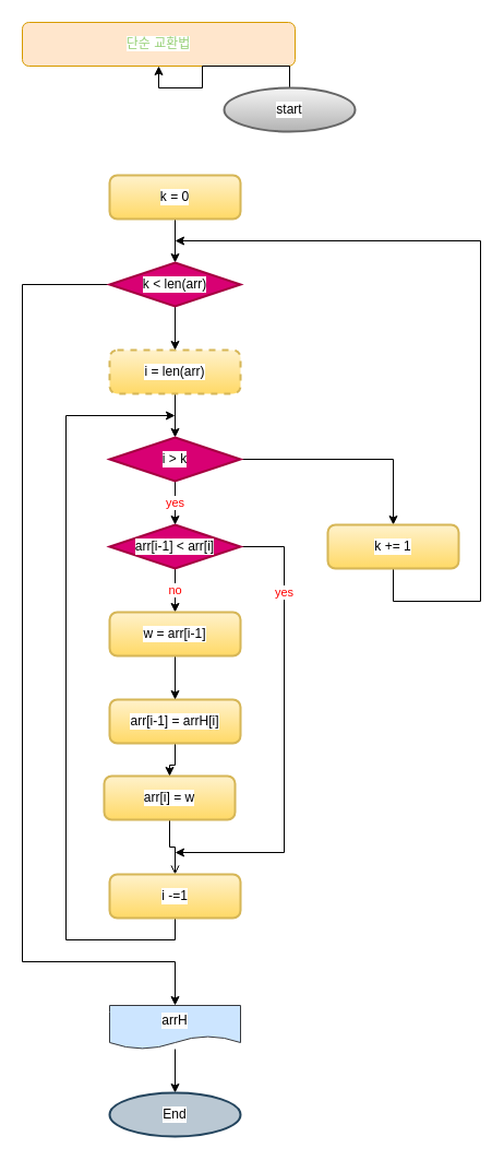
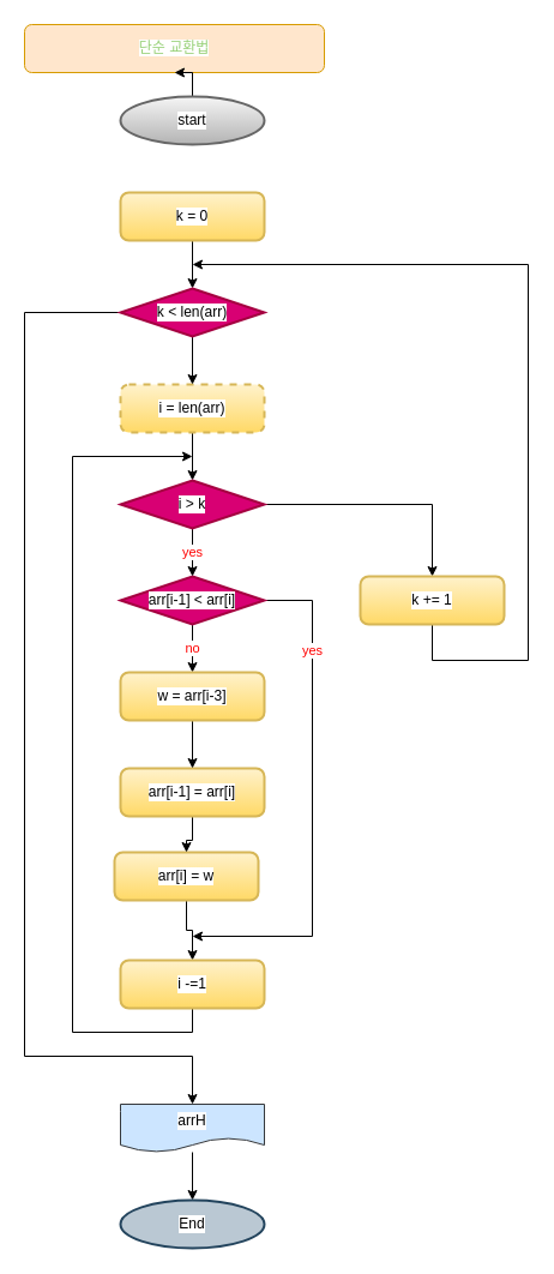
- <mxCell id="4" value="&lt;font color=&quot;#000000&quot;&gt;start&lt;/font&gt;" style="strokeWidth=2;html=1;shape=mxgraph.flowchart.start_2;whiteSpace=wrap;labelBackgroundColor=#FFFFFF;fillColor=#f5f5f5;strokeColor=#666666;gradientColor=#b3b3b3;" vertex="1" parent="1"><mxGeometry x="205" y="80" width="120" height="40" as="geometry" /></mxCell>
+ <mxCell id="4" value="&lt;font color=&quot;#000000&quot;&gt;start&lt;/font&gt;" style="strokeWidth=2;html=1;shape=mxgraph.flowchart.start_2;whiteSpace=wrap;labelBackgroundColor=#FFFFFF;fillColor=#f5f5f5;strokeColor=#666666;gradientColor=#b3b3b3;" vertex="1" parent="1"><mxGeometry x="100" y="80" width="120" height="40" as="geometry" /></mxCell>
- <mxCell id="18" value="w = arr[i-1]" style="rounded=1;whiteSpace=wrap;html=1;absoluteArcSize=1;arcSize=14;strokeWidth=2;labelBackgroundColor=#FFFFFF;fillColor=#fff2cc;gradientColor=#ffd966;strokeColor=#d6b656;" vertex="1" parent="1"><mxGeometry x="100" y="560" width="120" height="40" as="geometry" /></mxCell>
+ <mxCell id="18" value="w = arr[i-3]" style="rounded=1;whiteSpace=wrap;html=1;absoluteArcSize=1;arcSize=14;strokeWidth=2;labelBackgroundColor=#FFFFFF;fillColor=#fff2cc;gradientColor=#ffd966;strokeColor=#d6b656;" vertex="1" parent="1"><mxGeometry x="100" y="560" width="120" height="40" as="geometry" /></mxCell>
- <mxCell id="16" value="arr[i-1] = arrH[i]" style="rounded=1;whiteSpace=wrap;html=1;absoluteArcSize=1;arcSize=14;strokeWidth=2;labelBackgroundColor=#FFFFFF;fillColor=#fff2cc;gradientColor=#ffd966;strokeColor=#d6b656;" vertex="1" parent="1"><mxGeometry x="100" y="640" width="120" height="40" as="geometry" /></mxCell>
+ <mxCell id="16" value="arr[i-1] = arr[i]" style="rounded=1;whiteSpace=wrap;html=1;absoluteArcSize=1;arcSize=14;strokeWidth=2;labelBackgroundColor=#FFFFFF;fillColor=#fff2cc;gradientColor=#ffd966;strokeColor=#d6b656;" vertex="1" parent="1"><mxGeometry x="100" y="640" width="120" height="40" as="geometry" /></mxCell>
- <mxCell id="13" value="" style="edgeStyle=orthogonalEdgeStyle;rounded=0;orthogonalLoop=1;jettySize=auto;html=1;fontColor=#000000;endArrow=open;" edge="1" parent="1" source="14" target="20"><mxGeometry relative="1" as="geometry" /></mxCell>
+ <mxCell id="13" value="" style="edgeStyle=orthogonalEdgeStyle;rounded=0;orthogonalLoop=1;jettySize=auto;html=1;fontColor=#000000;" edge="1" parent="1" source="14" target="20"><mxGeometry relative="1" as="geometry" /></mxCell>
